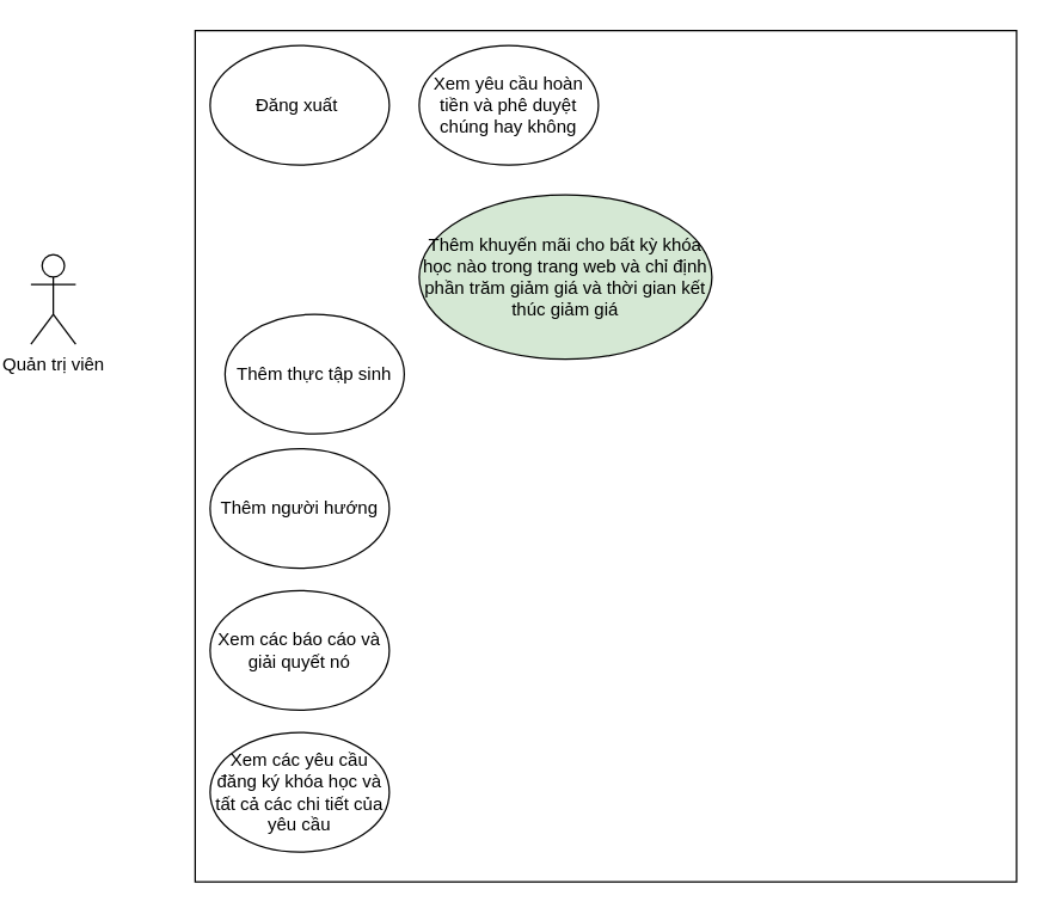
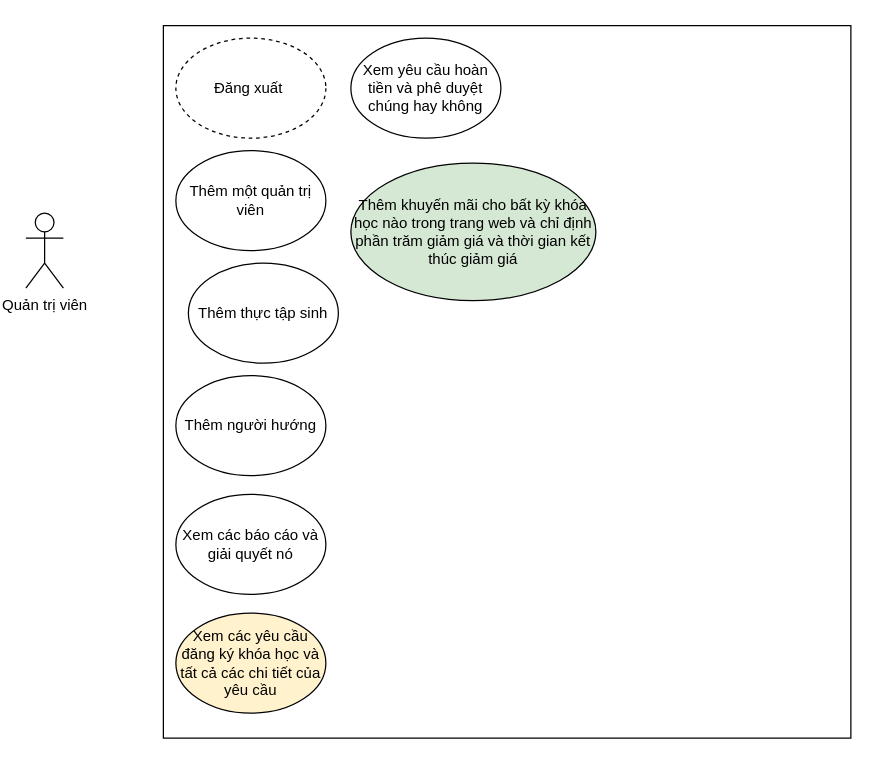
- <mxCell id="4" value="&lt;p class=&quot;MsoNormal&quot;&gt;Đăng xuất&amp;nbsp;&lt;/p&gt;" style="ellipse;whiteSpace=wrap;html=1;" vertex="1" parent="1"><mxGeometry x="140" y="30" width="120" height="80" as="geometry" /></mxCell>
+ <mxCell id="4" value="&lt;p class=&quot;MsoNormal&quot;&gt;Đăng xuất&amp;nbsp;&lt;/p&gt;" style="ellipse;whiteSpace=wrap;html=1;dashed=1;" vertex="1" parent="1"><mxGeometry x="140" y="30" width="120" height="80" as="geometry" /></mxCell>
+ <mxCell id="5" value="&lt;p class=&quot;MsoNormal&quot;&gt;Thêm một quản trị viên&lt;/p&gt;" style="ellipse;whiteSpace=wrap;html=1;" vertex="1" parent="1"><mxGeometry x="140" y="120" width="120" height="80" as="geometry" /></mxCell>
- <mxCell id="9" value="Xem các yêu cầu đăng ký khóa học và tất cả các chi tiết của yêu cầu" style="ellipse;whiteSpace=wrap;html=1;" vertex="1" parent="1"><mxGeometry x="140" y="490" width="120" height="80" as="geometry" /></mxCell>
+ <mxCell id="9" value="Xem các yêu cầu đăng ký khóa học và tất cả các chi tiết của yêu cầu" style="ellipse;whiteSpace=wrap;html=1;fillColor=#fff2cc;" vertex="1" parent="1"><mxGeometry x="140" y="490" width="120" height="80" as="geometry" /></mxCell>
